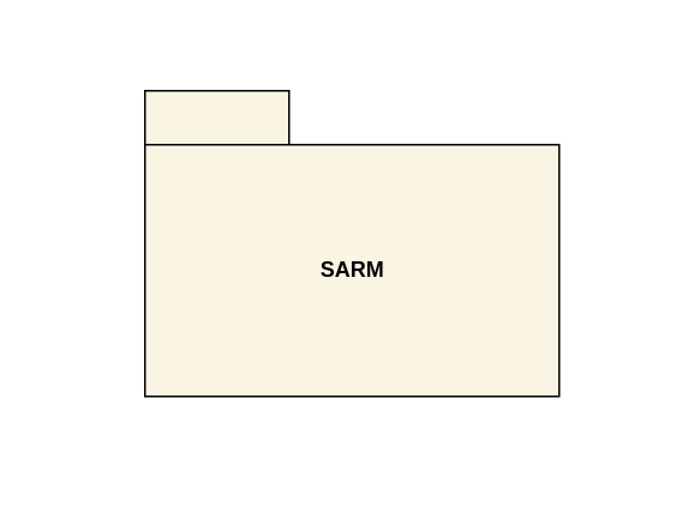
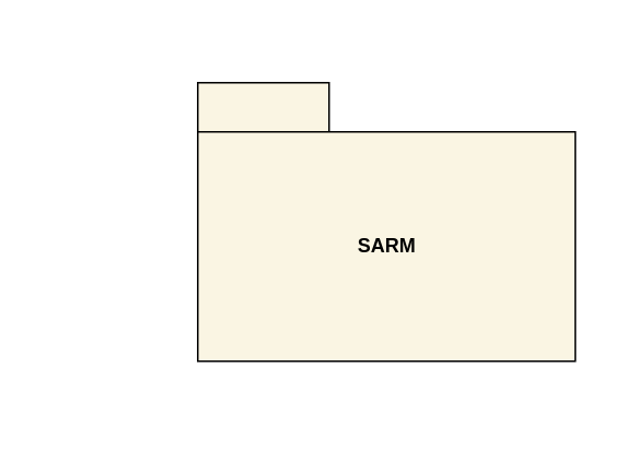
- <mxCell id="2" value="SARM" style="shape=folder;fontStyle=1;tabWidth=80;tabHeight=30;tabPosition=left;html=1;boundedLbl=1;strokeColor=#000000;fillColor=#faf5e3;fontColor=#000000;" vertex="1" parent="1"><mxGeometry x="80" y="50" width="230" height="170" as="geometry" /></mxCell>
+ <mxCell id="2" value="SARM" style="shape=folder;fontStyle=1;tabWidth=80;tabHeight=30;tabPosition=left;html=1;boundedLbl=1;strokeColor=#000000;fillColor=#faf5e3;fontColor=#000000;" vertex="1" parent="1"><mxGeometry x="120" y="50" width="230" height="170" as="geometry" /></mxCell>
